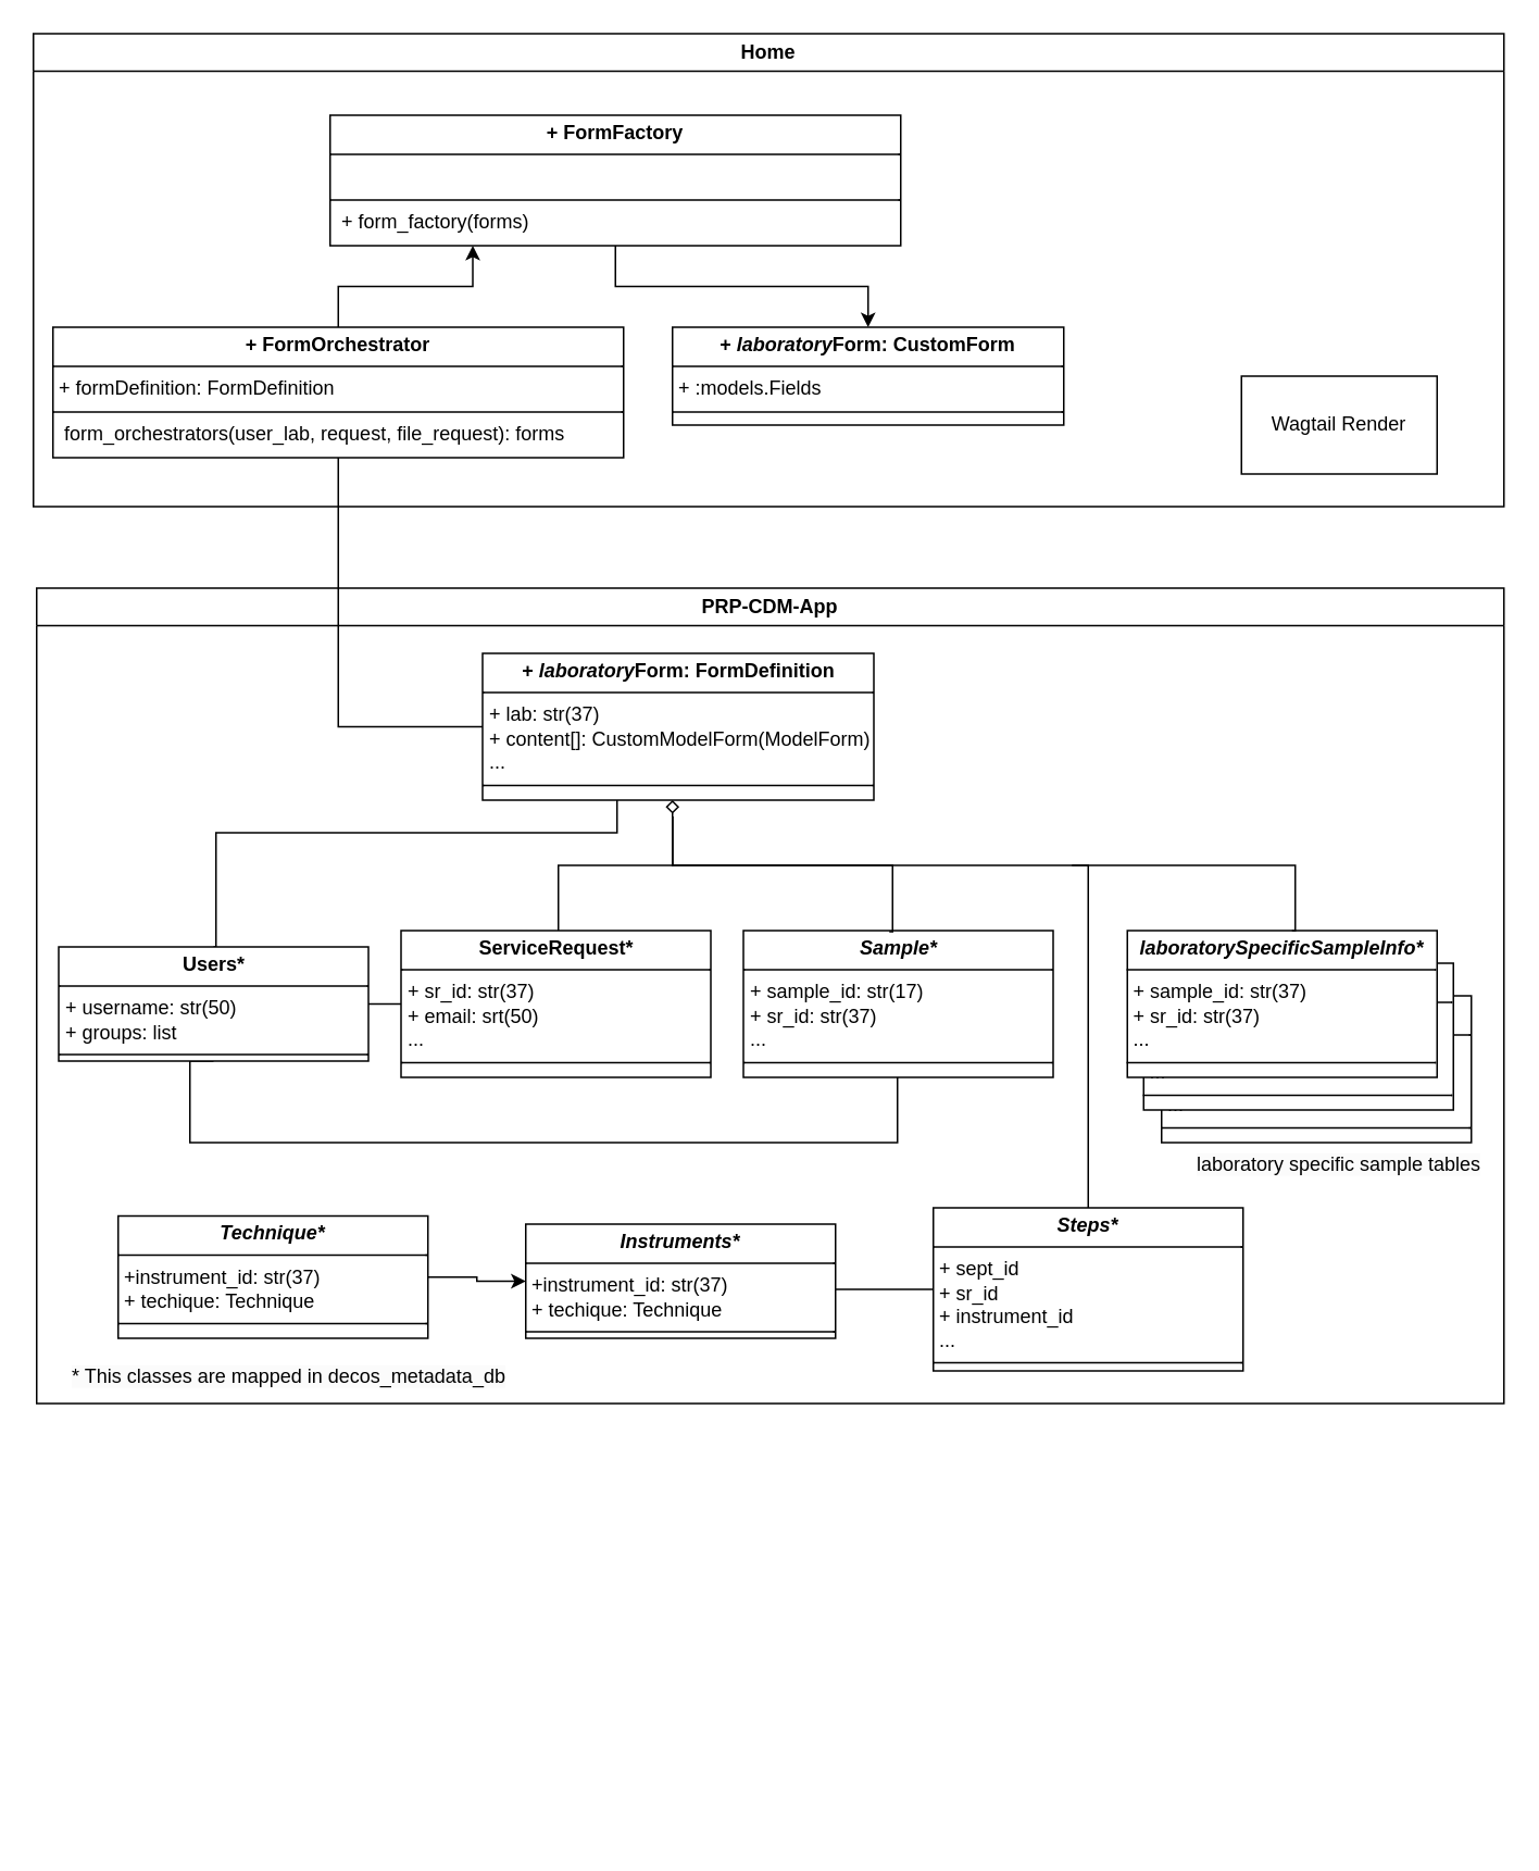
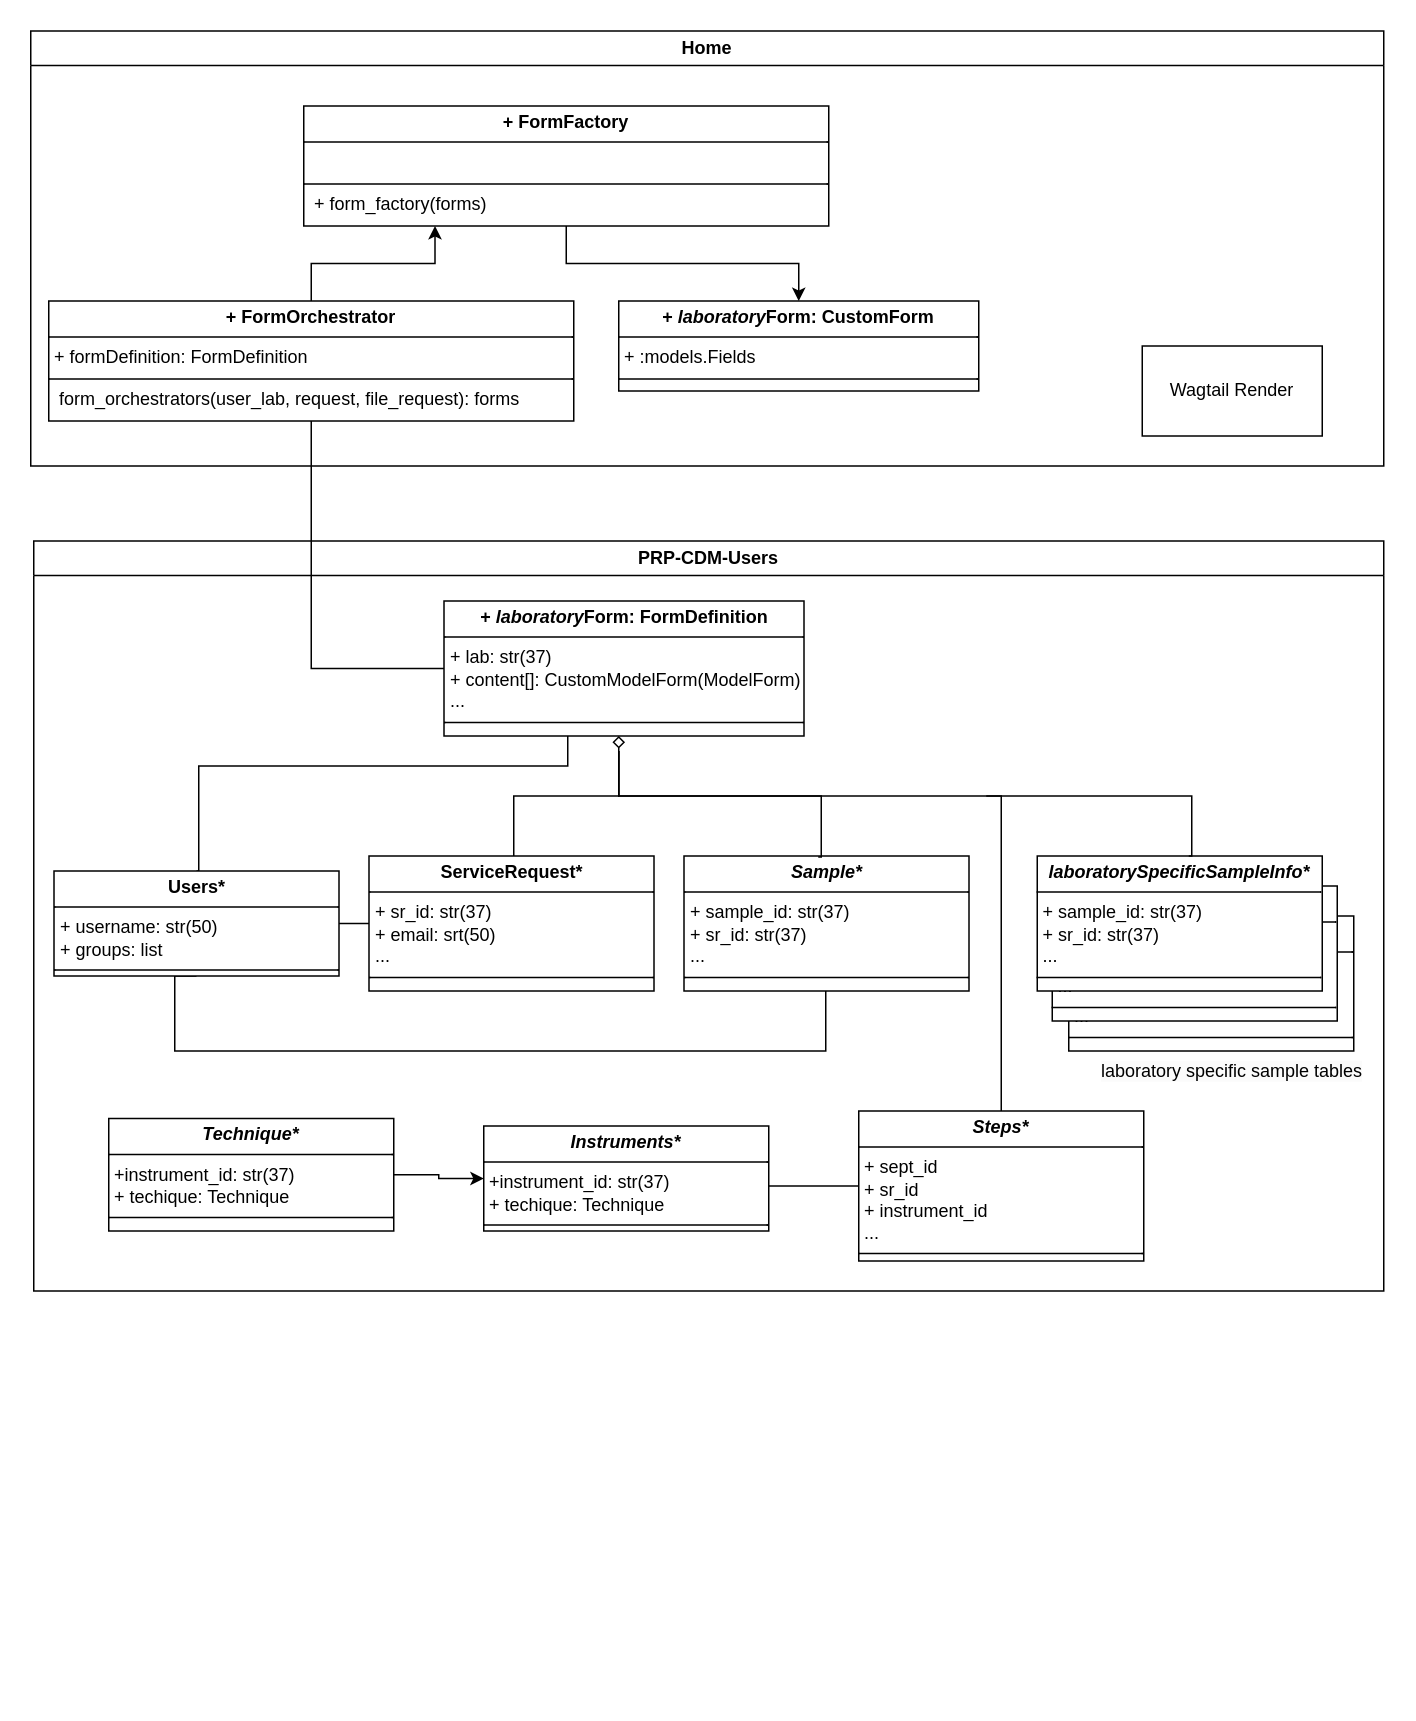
- <mxCell id="17" value="PRP-CDM-App" style="swimlane;whiteSpace=wrap;html=1;swimlaneLine=1;" vertex="1" parent="1"><mxGeometry x="22" y="360" width="900" height="500" as="geometry"><mxRectangle x="160" y="340" width="120" height="30" as="alternateBounds" /></mxGeometry></mxCell>
+ <mxCell id="17" value="PRP-CDM-Users" style="swimlane;whiteSpace=wrap;html=1;swimlaneLine=1;" vertex="1" parent="1"><mxGeometry x="22" y="360" width="900" height="500" as="geometry"><mxRectangle x="160" y="340" width="120" height="30" as="alternateBounds" /></mxGeometry></mxCell>
- <mxCell id="10" value="&lt;p style=&quot;margin:0px;margin-top:4px;text-align:center;&quot;&gt;&lt;b&gt;&lt;i&gt;Sample*&lt;/i&gt;&lt;/b&gt;&lt;/p&gt;&lt;hr size=&quot;1&quot; style=&quot;border-style:solid;&quot;&gt;&lt;p style=&quot;margin:0px;margin-left:4px;&quot;&gt;+ sample_id: str(17)&lt;br&gt;+ sr_id: str(37)&lt;/p&gt;&lt;p style=&quot;margin:0px;margin-left:4px;&quot;&gt;...&lt;/p&gt;&lt;hr size=&quot;1&quot; style=&quot;border-style:solid;&quot;&gt;&lt;p style=&quot;margin:0px;margin-left:4px;&quot;&gt;&lt;br&gt;&lt;/p&gt;" style="verticalAlign=top;align=left;overflow=fill;html=1;whiteSpace=wrap;swimlaneLine=1;" vertex="1" parent="1"><mxGeometry x="455.5" y="570" width="190" height="90" as="geometry" /></mxCell>
+ <mxCell id="10" value="&lt;p style=&quot;margin:0px;margin-top:4px;text-align:center;&quot;&gt;&lt;b&gt;&lt;i&gt;Sample*&lt;/i&gt;&lt;/b&gt;&lt;/p&gt;&lt;hr size=&quot;1&quot; style=&quot;border-style:solid;&quot;&gt;&lt;p style=&quot;margin:0px;margin-left:4px;&quot;&gt;+ sample_id: str(37)&lt;br&gt;+ sr_id: str(37)&lt;/p&gt;&lt;p style=&quot;margin:0px;margin-left:4px;&quot;&gt;...&lt;/p&gt;&lt;hr size=&quot;1&quot; style=&quot;border-style:solid;&quot;&gt;&lt;p style=&quot;margin:0px;margin-left:4px;&quot;&gt;&lt;br&gt;&lt;/p&gt;" style="verticalAlign=top;align=left;overflow=fill;html=1;whiteSpace=wrap;swimlaneLine=1;" vertex="1" parent="1"><mxGeometry x="455.5" y="570" width="190" height="90" as="geometry" /></mxCell>
- <mxCell id="24" value="&lt;span style=&quot;color: rgb(0, 0, 0); font-family: Helvetica; font-size: 12px; font-style: normal; font-variant-ligatures: normal; font-variant-caps: normal; font-weight: 400; letter-spacing: normal; orphans: 2; text-align: left; text-indent: 0px; text-transform: none; widows: 2; word-spacing: 0px; -webkit-text-stroke-width: 0px; white-space: normal; background-color: rgb(251, 251, 251); text-decoration-thickness: initial; text-decoration-style: initial; text-decoration-color: initial; display: inline !important; float: none;&quot;&gt;* This classes are mapped in decos_metadata_db&lt;/span&gt;" style="text;whiteSpace=wrap;html=1;" vertex="1" parent="17"><mxGeometry x="20" y="470" width="290" height="20" as="geometry" /></mxCell>
